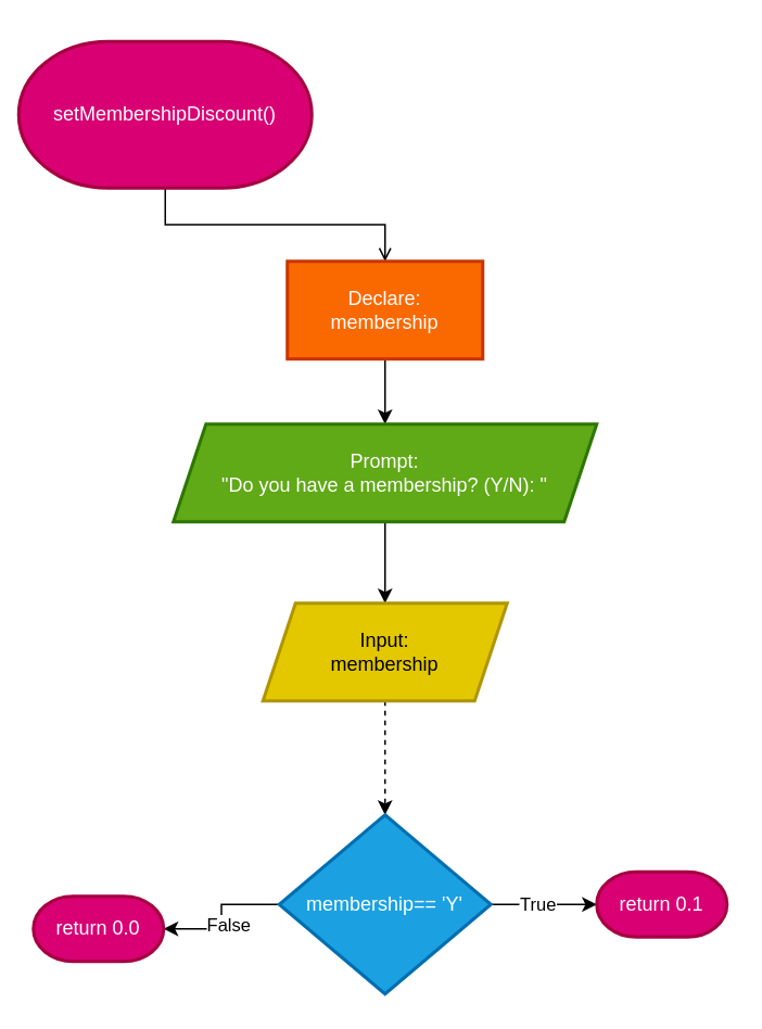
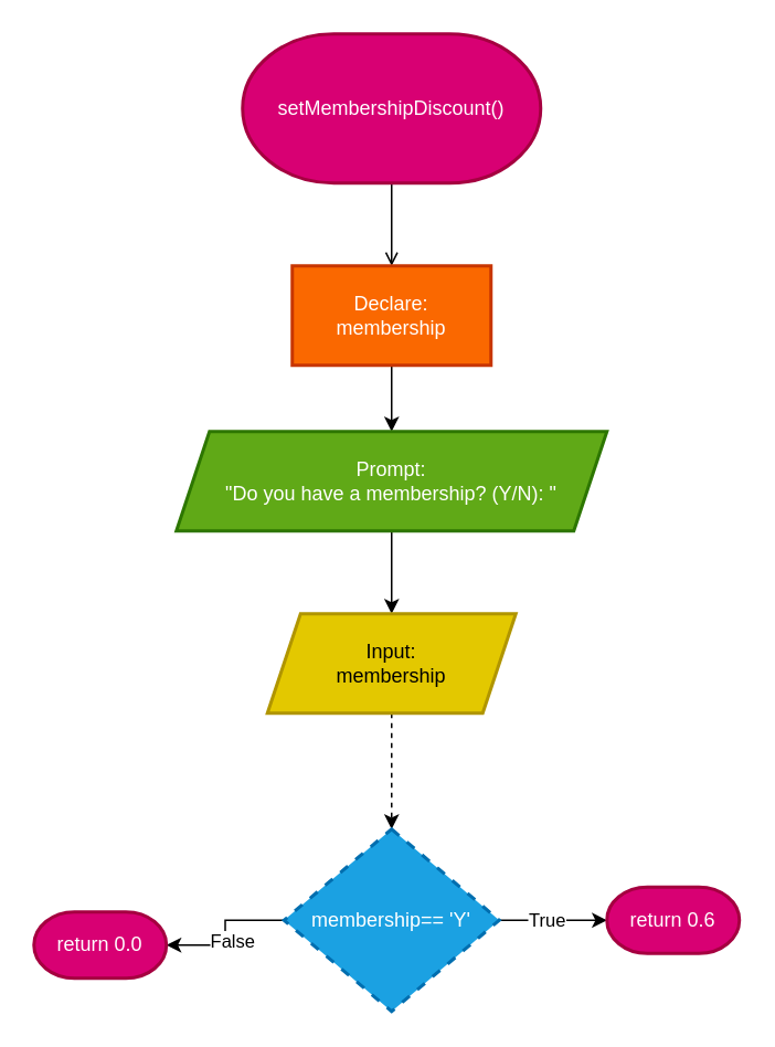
- <mxCell id="3" value="setMembershipDiscount()" style="strokeWidth=2;html=1;shape=mxgraph.flowchart.terminator;whiteSpace=wrap;fillColor=#d80073;fontColor=#ffffff;strokeColor=#A50040;" vertex="1" parent="1"><mxGeometry x="11" y="25" width="180" height="90" as="geometry" /></mxCell>
+ <mxCell id="3" value="setMembershipDiscount()" style="strokeWidth=2;html=1;shape=mxgraph.flowchart.terminator;whiteSpace=wrap;fillColor=#d80073;fontColor=#ffffff;strokeColor=#A50040;" vertex="1" parent="1"><mxGeometry x="146" y="20" width="180" height="90" as="geometry" /></mxCell>
- <mxCell id="14" value="membership== 'Y'" style="rhombus;whiteSpace=wrap;html=1;fillColor=#1ba1e2;strokeColor=#006EAF;strokeWidth=2;fontColor=#ffffff;" vertex="1" parent="1"><mxGeometry x="171" y="500" width="130" height="110" as="geometry" /></mxCell>
+ <mxCell id="14" value="membership== 'Y'" style="rhombus;whiteSpace=wrap;html=1;fillColor=#1ba1e2;strokeColor=#006EAF;strokeWidth=2;fontColor=#ffffff;dashed=1;" vertex="1" parent="1"><mxGeometry x="171" y="500" width="130" height="110" as="geometry" /></mxCell>
- <mxCell id="15" value="return 0.1" style="strokeWidth=2;html=1;shape=mxgraph.flowchart.terminator;whiteSpace=wrap;fillColor=#d80073;fontColor=#ffffff;strokeColor=#A50040;" vertex="1" parent="1"><mxGeometry x="366" y="535" width="80" height="40" as="geometry" /></mxCell>
+ <mxCell id="15" value="return 0.6" style="strokeWidth=2;html=1;shape=mxgraph.flowchart.terminator;whiteSpace=wrap;fillColor=#d80073;fontColor=#ffffff;strokeColor=#A50040;" vertex="1" parent="1"><mxGeometry x="366" y="535" width="80" height="40" as="geometry" /></mxCell>
